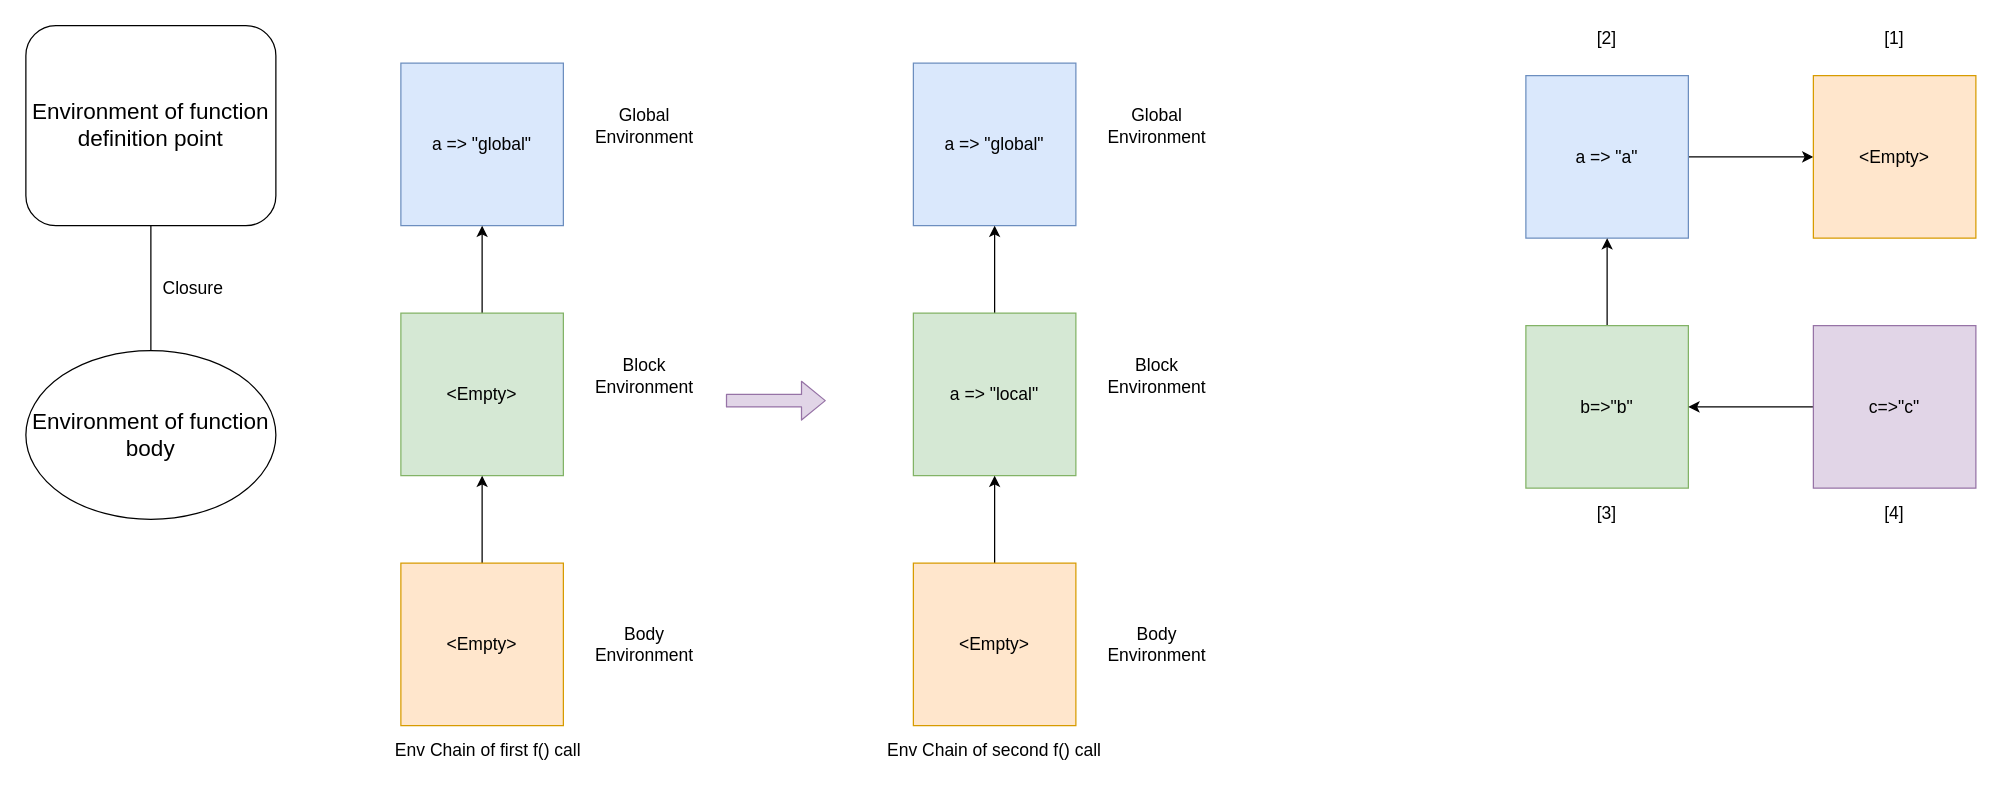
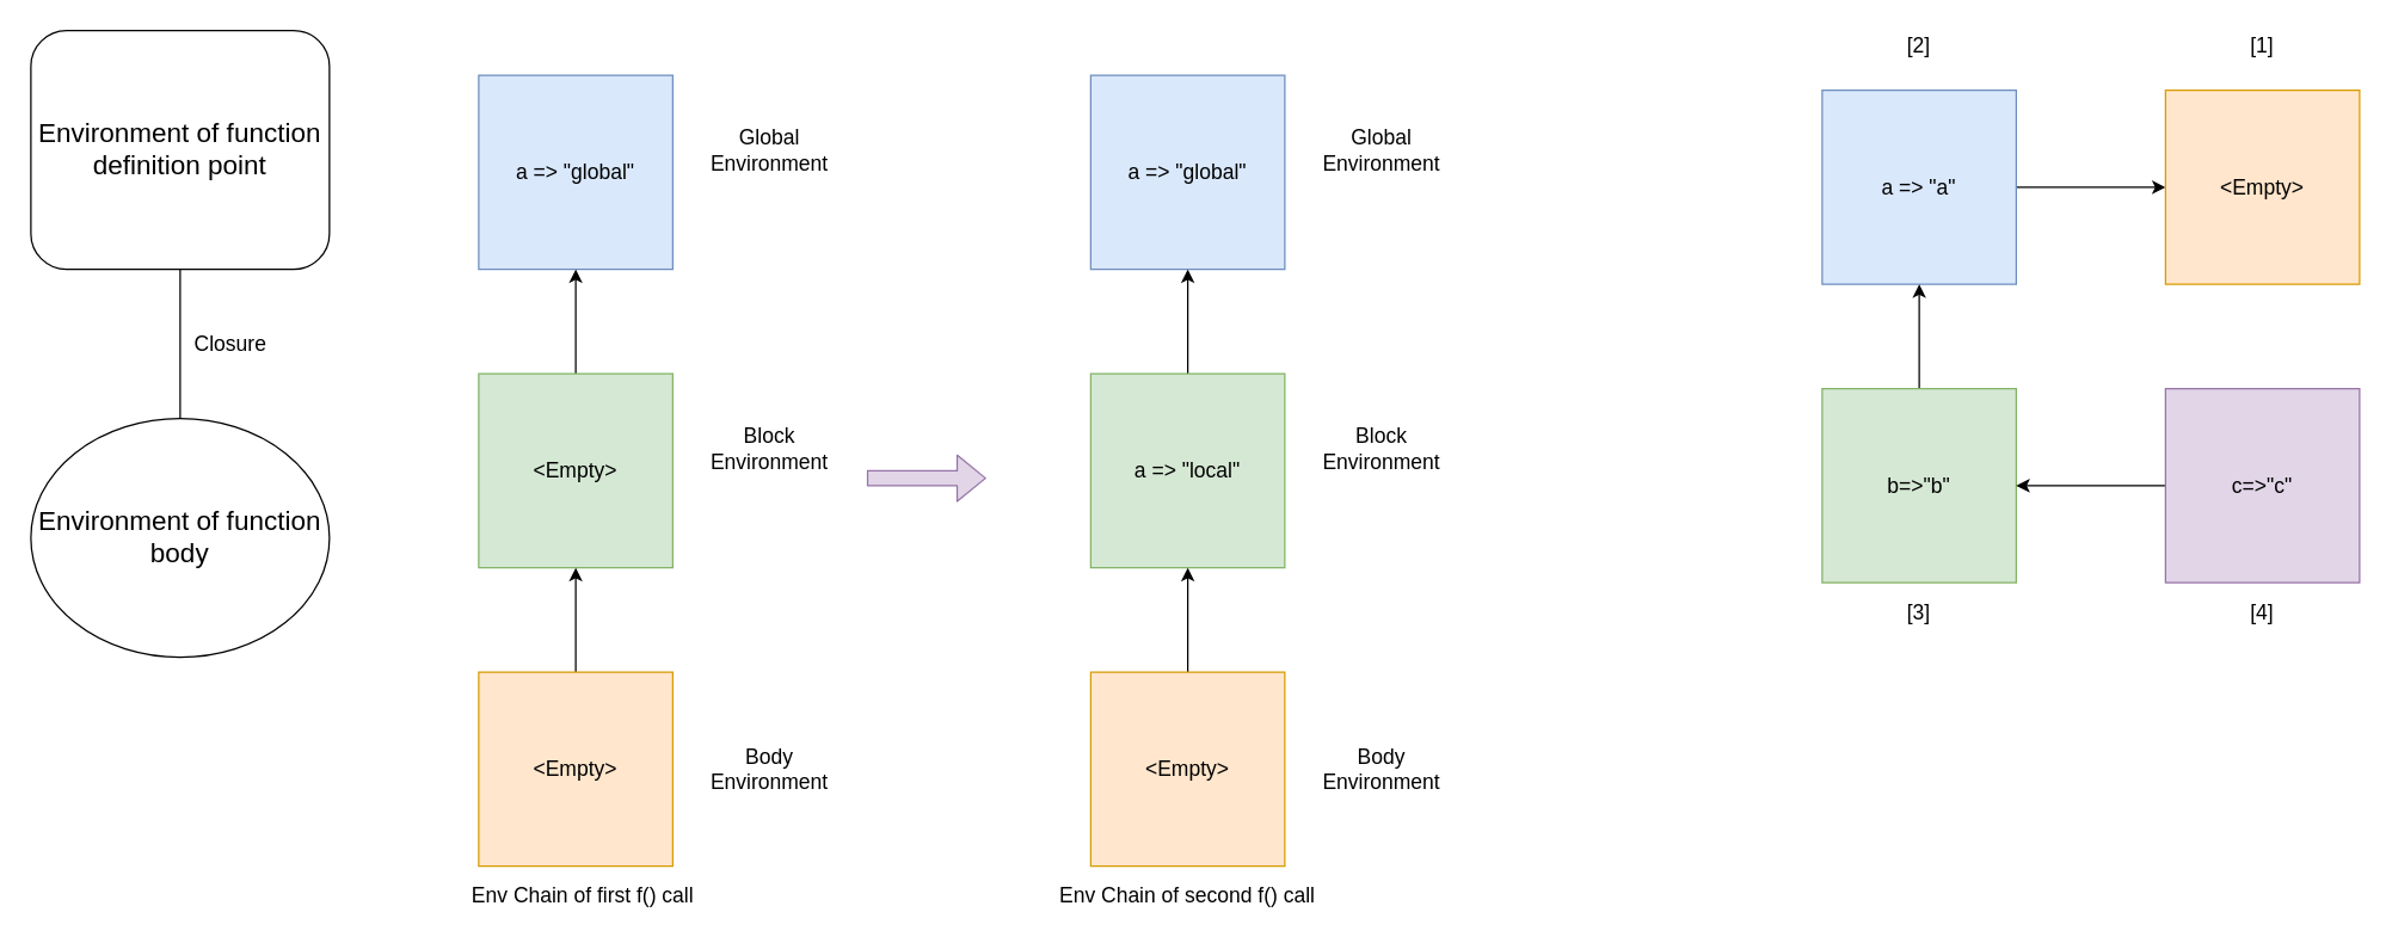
- <mxCell id="4" value="&lt;span style=&quot;font-size: 18px&quot;&gt;Environment of function body&lt;/span&gt;" style="ellipse;whiteSpace=wrap;html=1;" vertex="1" parent="1"><mxGeometry x="20" y="280" width="200" height="135" as="geometry" /></mxCell>
+ <mxCell id="4" value="&lt;span style=&quot;font-size: 18px&quot;&gt;Environment of function body&lt;/span&gt;" style="ellipse;whiteSpace=wrap;html=1;" vertex="1" parent="1"><mxGeometry x="20" y="280" width="200" height="160" as="geometry" /></mxCell>
